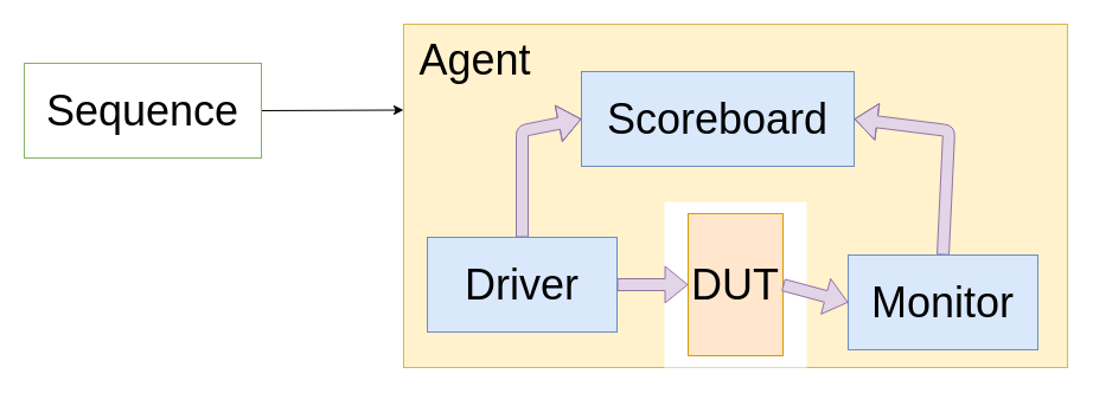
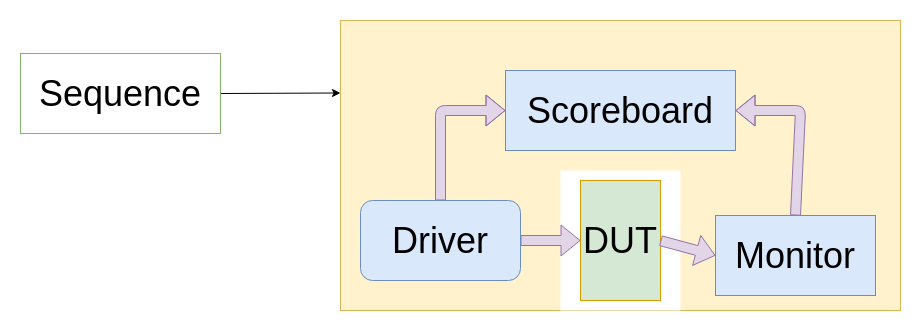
- <mxCell id="14" value="&lt;font style=&quot;font-size: 36px;&quot;&gt;Agent&lt;/font&gt;" style="text;html=1;align=center;verticalAlign=middle;resizable=0;points=[];autosize=1;strokeColor=none;fillColor=none;" vertex="1" parent="1"><mxGeometry x="340" y="20" width="120" height="60" as="geometry" /></mxCell>
- <mxCell id="11" value="&lt;font style=&quot;font-size: 36px;&quot;&gt;Scoreboard&lt;/font&gt;" style="whiteSpace=wrap;html=1;fillColor=#dae8fc;strokeColor=#6c8ebf;" vertex="1" parent="1"><mxGeometry x="490" y="60" width="230" height="80" as="geometry" /></mxCell>
+ <mxCell id="11" value="&lt;font style=&quot;font-size: 36px;&quot;&gt;Scoreboard&lt;/font&gt;" style="whiteSpace=wrap;html=1;fillColor=#dae8fc;strokeColor=#6c8ebf;" vertex="1" parent="1"><mxGeometry x="505" y="70" width="230" height="80" as="geometry" /></mxCell>
- <mxCell id="7" value="&lt;font style=&quot;font-size: 36px;&quot;&gt;Driver&lt;/font&gt;" style="whiteSpace=wrap;html=1;fillColor=#dae8fc;strokeColor=#6c8ebf;" vertex="1" parent="1"><mxGeometry x="360" y="200" width="160" height="80" as="geometry" /></mxCell>
+ <mxCell id="7" value="&lt;font style=&quot;font-size: 36px;&quot;&gt;Driver&lt;/font&gt;" style="whiteSpace=wrap;html=1;fillColor=#dae8fc;strokeColor=#6c8ebf;rounded=1;" vertex="1" parent="1"><mxGeometry x="360" y="200" width="160" height="80" as="geometry" /></mxCell>
- <mxCell id="4" value="&lt;font style=&quot;font-size: 36px;&quot;&gt;DUT&lt;/font&gt;" style="whiteSpace=wrap;html=1;fillColor=#ffe6cc;strokeColor=#d79b00;" vertex="1" parent="1"><mxGeometry x="580" y="180" width="80" height="120" as="geometry" /></mxCell>
+ <mxCell id="4" value="&lt;font style=&quot;font-size: 36px;&quot;&gt;DUT&lt;/font&gt;" style="whiteSpace=wrap;html=1;fillColor=#d5e8d4;strokeColor=#d79b00;" vertex="1" parent="1"><mxGeometry x="580" y="180" width="80" height="120" as="geometry" /></mxCell>
